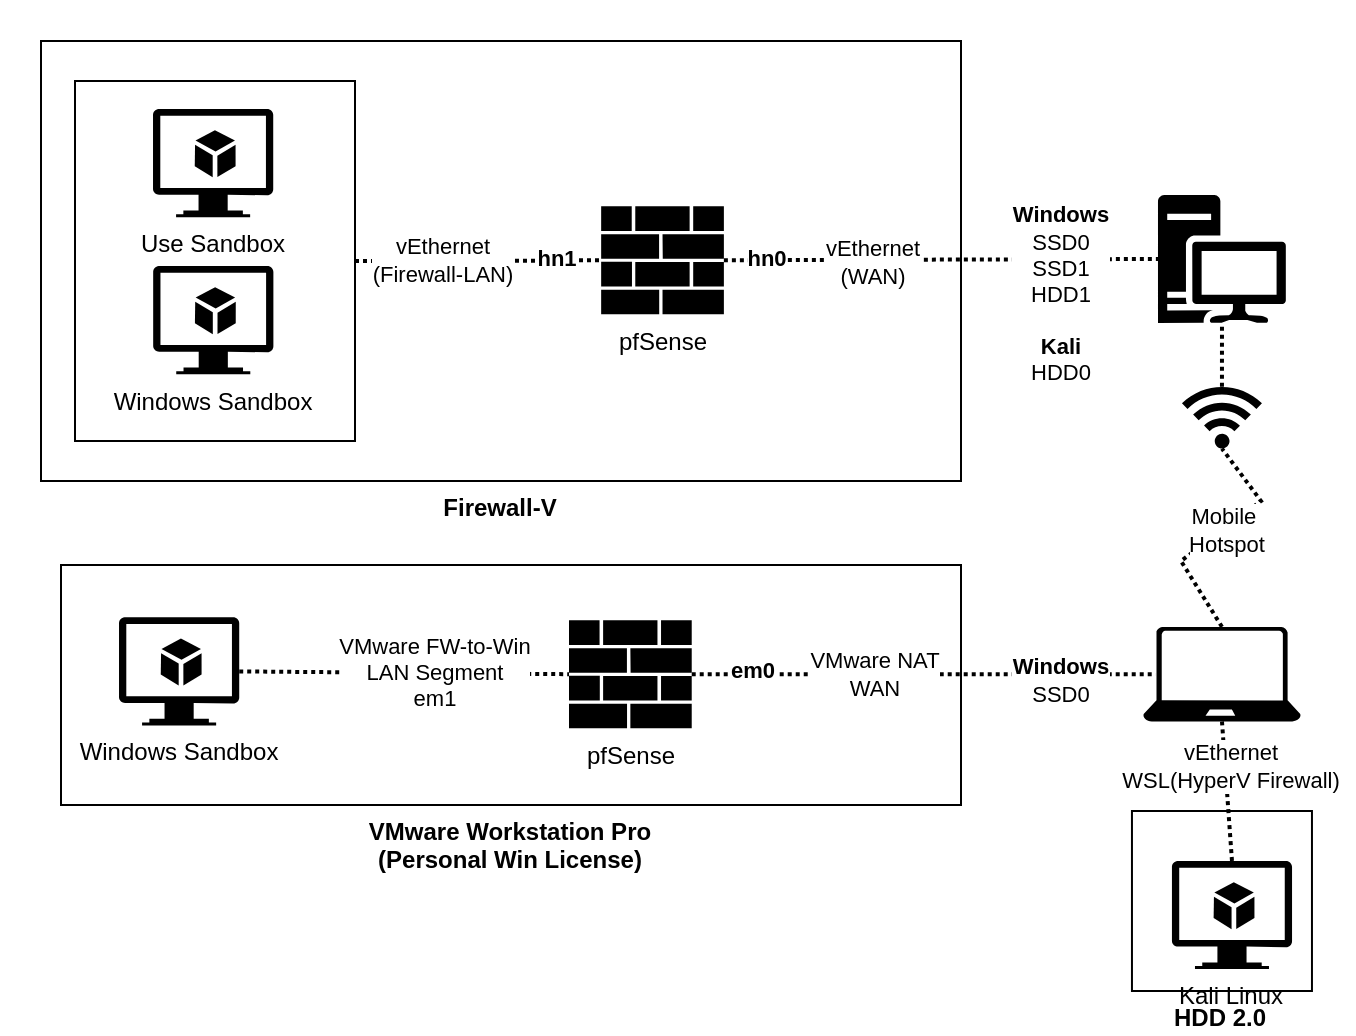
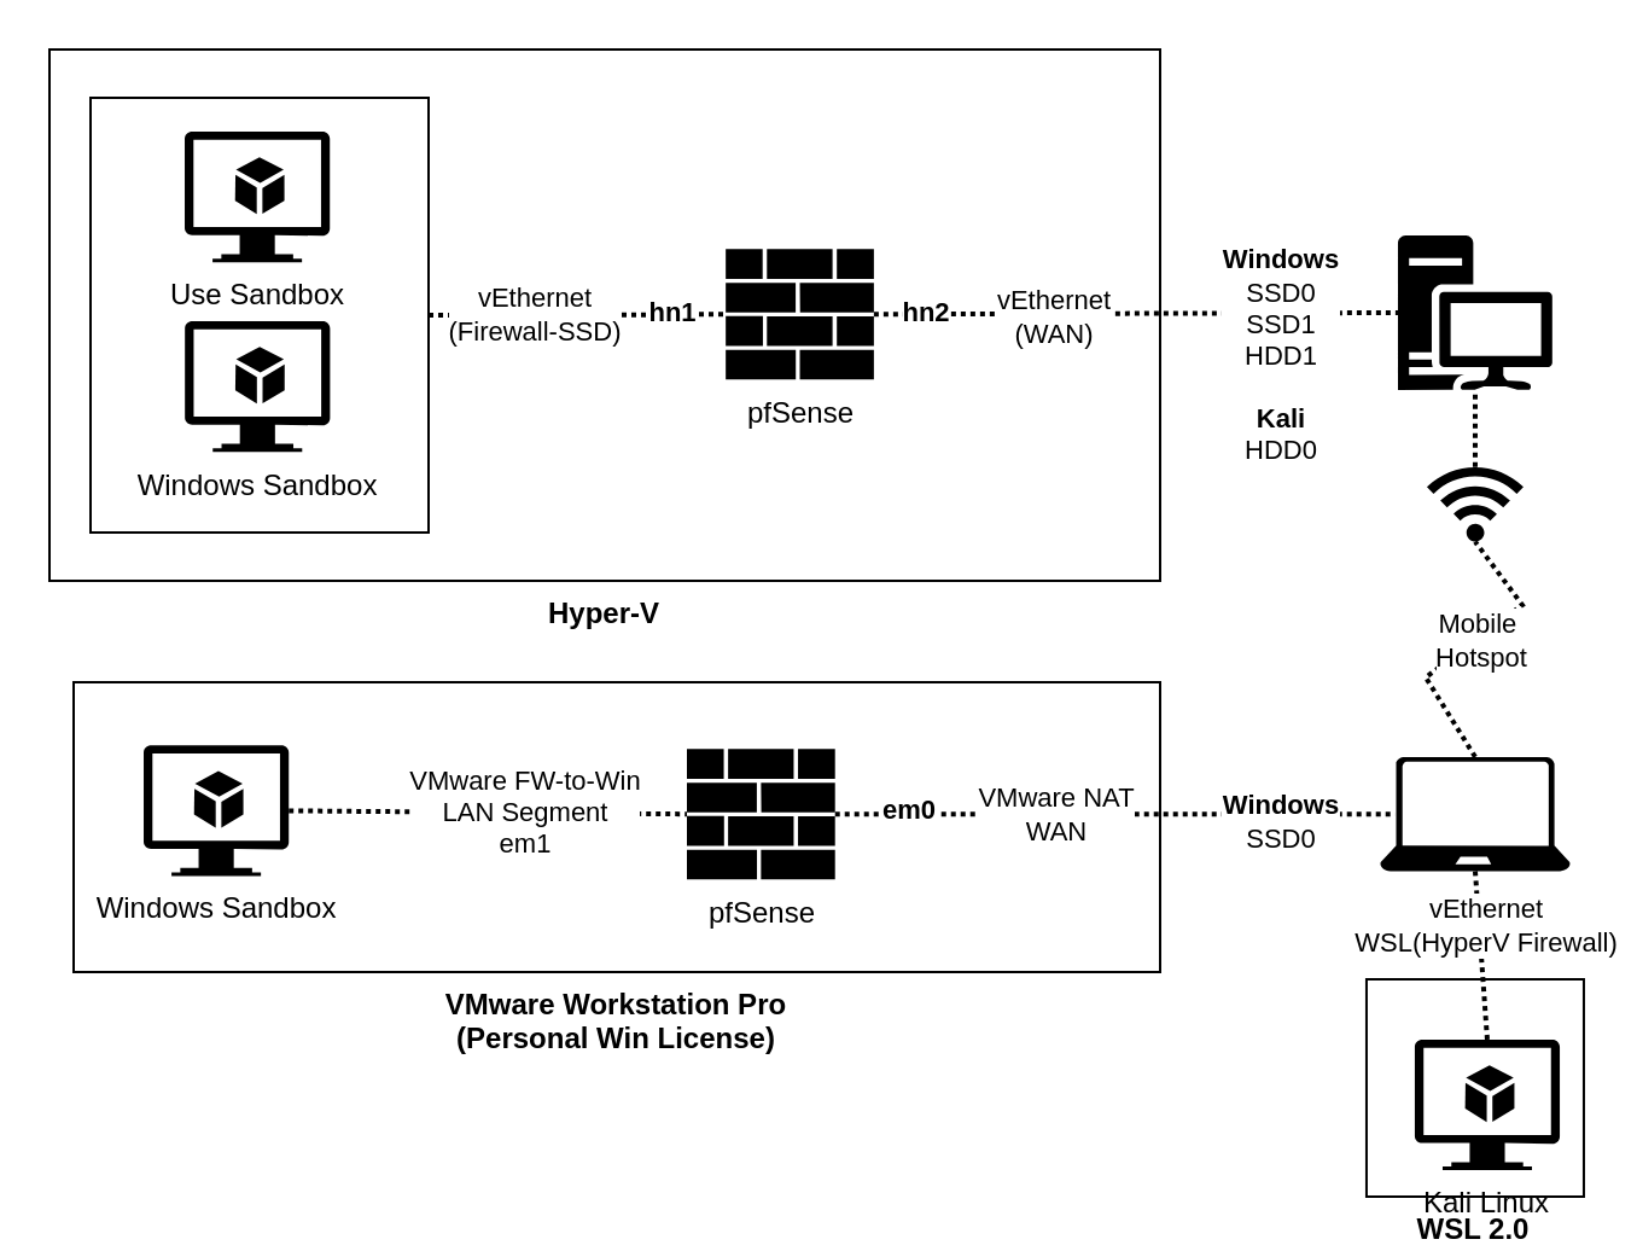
- <mxCell id="28" value="hn0" style="edgeLabel;html=1;align=center;verticalAlign=middle;resizable=0;points=[];fontStyle=1" vertex="1" connectable="0" parent="1"><mxGeometry x="382.002" y="128.003" as="geometry" /></mxCell>
+ <mxCell id="28" value="hn2" style="edgeLabel;html=1;align=center;verticalAlign=middle;resizable=0;points=[];fontStyle=1" vertex="1" connectable="0" parent="1"><mxGeometry x="382.002" y="128.003" as="geometry" /></mxCell>
- <mxCell id="32" value="vEthernet&lt;br&gt;(Firewall-LAN)" style="edgeLabel;html=1;align=center;verticalAlign=middle;resizable=0;points=[];" vertex="1" connectable="0" parent="1"><mxGeometry x="220.002" y="129.603" as="geometry" /></mxCell>
+ <mxCell id="32" value="vEthernet&lt;br&gt;(Firewall-SSD)" style="edgeLabel;html=1;align=center;verticalAlign=middle;resizable=0;points=[];" vertex="1" connectable="0" parent="1"><mxGeometry x="220.002" y="129.603" as="geometry" /></mxCell>
- <mxCell id="2" value="Firewall-V" style="rounded=0;whiteSpace=wrap;fillColor=none;labelPosition=center;verticalLabelPosition=bottom;align=center;verticalAlign=top;fontStyle=1;html=1;" vertex="1" parent="1"><mxGeometry x="20" y="20" width="460" height="220" as="geometry" /></mxCell>
+ <mxCell id="2" value="Hyper-V" style="rounded=0;whiteSpace=wrap;fillColor=none;labelPosition=center;verticalLabelPosition=bottom;align=center;verticalAlign=top;fontStyle=1;html=1;" vertex="1" parent="1"><mxGeometry x="20" y="20" width="460" height="220" as="geometry" /></mxCell>
- <mxCell id="16" value="HDD 2.0" style="whiteSpace=wrap;html=1;aspect=fixed;fillColor=none;labelPosition=center;verticalLabelPosition=bottom;align=center;verticalAlign=top;fontStyle=1" vertex="1" parent="1"><mxGeometry x="565.48" y="405" width="90" height="90" as="geometry" /></mxCell>
+ <mxCell id="16" value="WSL 2.0" style="whiteSpace=wrap;html=1;aspect=fixed;fillColor=none;labelPosition=center;verticalLabelPosition=bottom;align=center;verticalAlign=top;fontStyle=1" vertex="1" parent="1"><mxGeometry x="565.48" y="405" width="90" height="90" as="geometry" /></mxCell>
